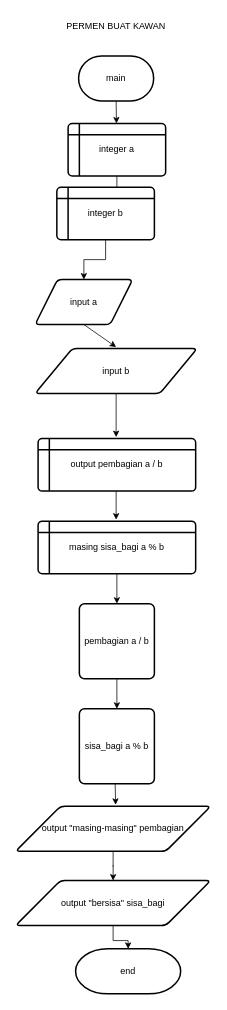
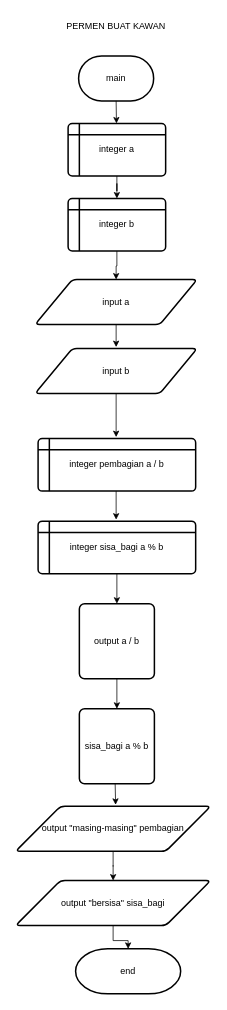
- <mxCell id="12" value="integer b" style="shape=internalStorage;html=1;dx=15;dy=15;rounded=1;arcSize=8;strokeWidth=2;whiteSpace=wrap;" vertex="1" parent="1"><mxGeometry x="75" y="249" width="130" height="70" as="geometry" /></mxCell>
+ <mxCell id="12" value="integer b" style="shape=internalStorage;html=1;dx=15;dy=15;rounded=1;arcSize=8;strokeWidth=2;whiteSpace=wrap;" vertex="1" parent="1"><mxGeometry x="90" y="264" width="130" height="70" as="geometry" /></mxCell>
- <mxCell id="6" value="input a" style="shape=parallelogram;html=1;strokeWidth=2;perimeter=parallelogramPerimeter;rounded=1;arcSize=12;size=0.23;whiteSpace=wrap;" parent="1" vertex="1"><mxGeometry x="46" y="372" width="130" height="60" as="geometry" /></mxCell>
+ <mxCell id="6" value="input a" style="shape=parallelogram;html=1;strokeWidth=2;perimeter=parallelogramPerimeter;rounded=1;arcSize=12;size=0.23;whiteSpace=wrap;" parent="1" vertex="1"><mxGeometry x="46" y="372" width="216" height="60" as="geometry" /></mxCell>
- <mxCell id="14" value="output pembagian a / b" style="shape=internalStorage;html=1;dx=15;dy=15;rounded=1;arcSize=8;strokeWidth=2;whiteSpace=wrap;" vertex="1" parent="1"><mxGeometry x="50" y="584" width="210" height="70" as="geometry" /></mxCell>
+ <mxCell id="14" value="integer pembagian a / b" style="shape=internalStorage;html=1;dx=15;dy=15;rounded=1;arcSize=8;strokeWidth=2;whiteSpace=wrap;" vertex="1" parent="1"><mxGeometry x="50" y="584" width="210" height="70" as="geometry" /></mxCell>
- <mxCell id="16" value="masing sisa_bagi a % b" style="shape=internalStorage;html=1;dx=15;dy=15;rounded=1;arcSize=8;strokeWidth=2;whiteSpace=wrap;" vertex="1" parent="1"><mxGeometry x="50" y="694" width="210" height="70" as="geometry" /></mxCell>
+ <mxCell id="16" value="integer sisa_bagi a % b" style="shape=internalStorage;html=1;dx=15;dy=15;rounded=1;arcSize=8;strokeWidth=2;whiteSpace=wrap;" vertex="1" parent="1"><mxGeometry x="50" y="694" width="210" height="70" as="geometry" /></mxCell>
- <mxCell id="18" value="pembagian a / b" style="rounded=1;html=1;absoluteArcSize=1;arcSize=14;strokeWidth=2;whiteSpace=wrap;" vertex="1" parent="1"><mxGeometry x="105" y="804" width="100" height="100" as="geometry" /></mxCell>
+ <mxCell id="18" value="output a / b" style="rounded=1;html=1;absoluteArcSize=1;arcSize=14;strokeWidth=2;whiteSpace=wrap;" vertex="1" parent="1"><mxGeometry x="105" y="804" width="100" height="100" as="geometry" /></mxCell>
